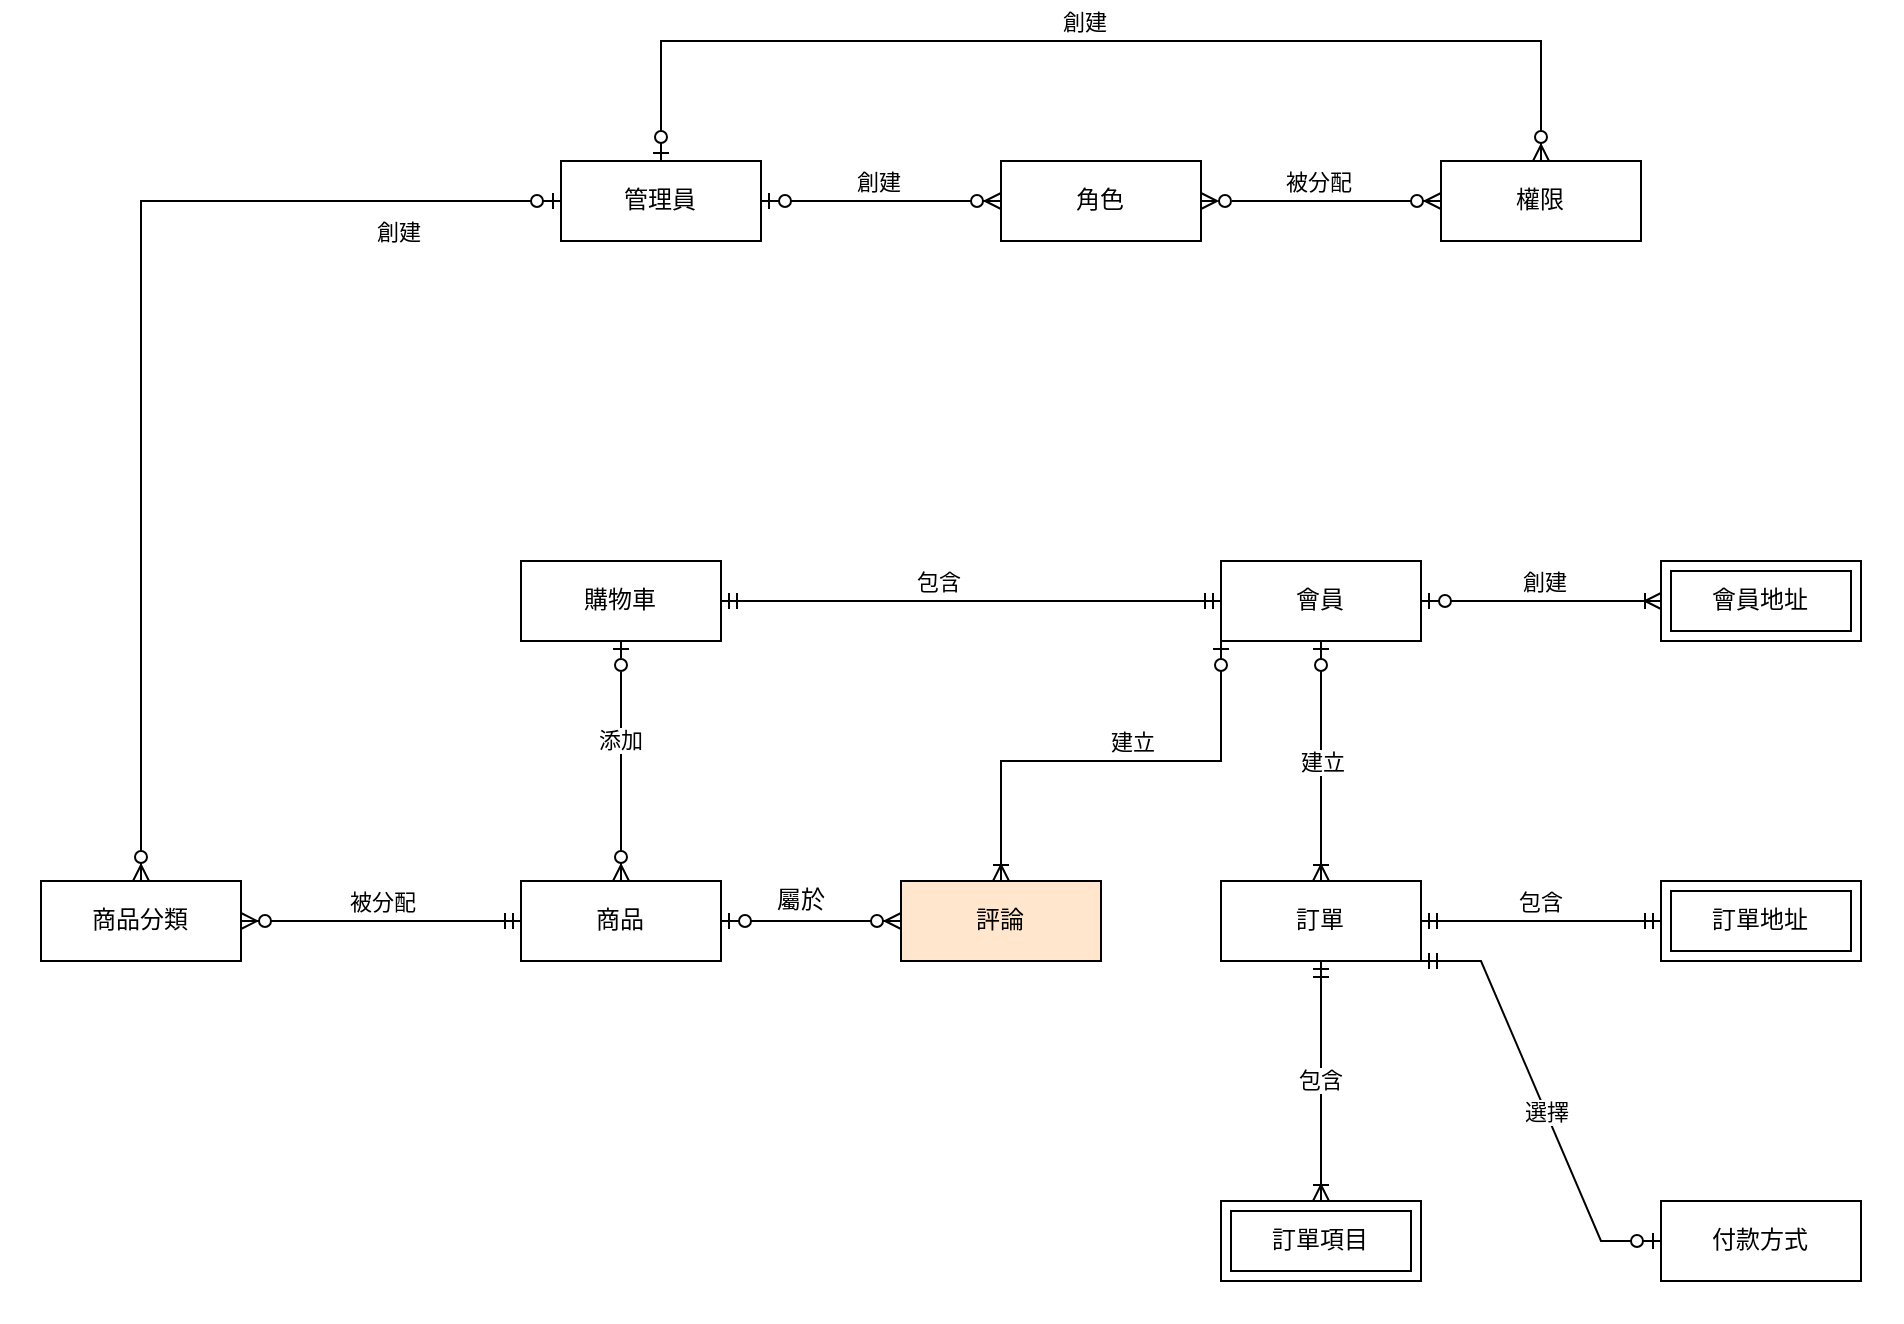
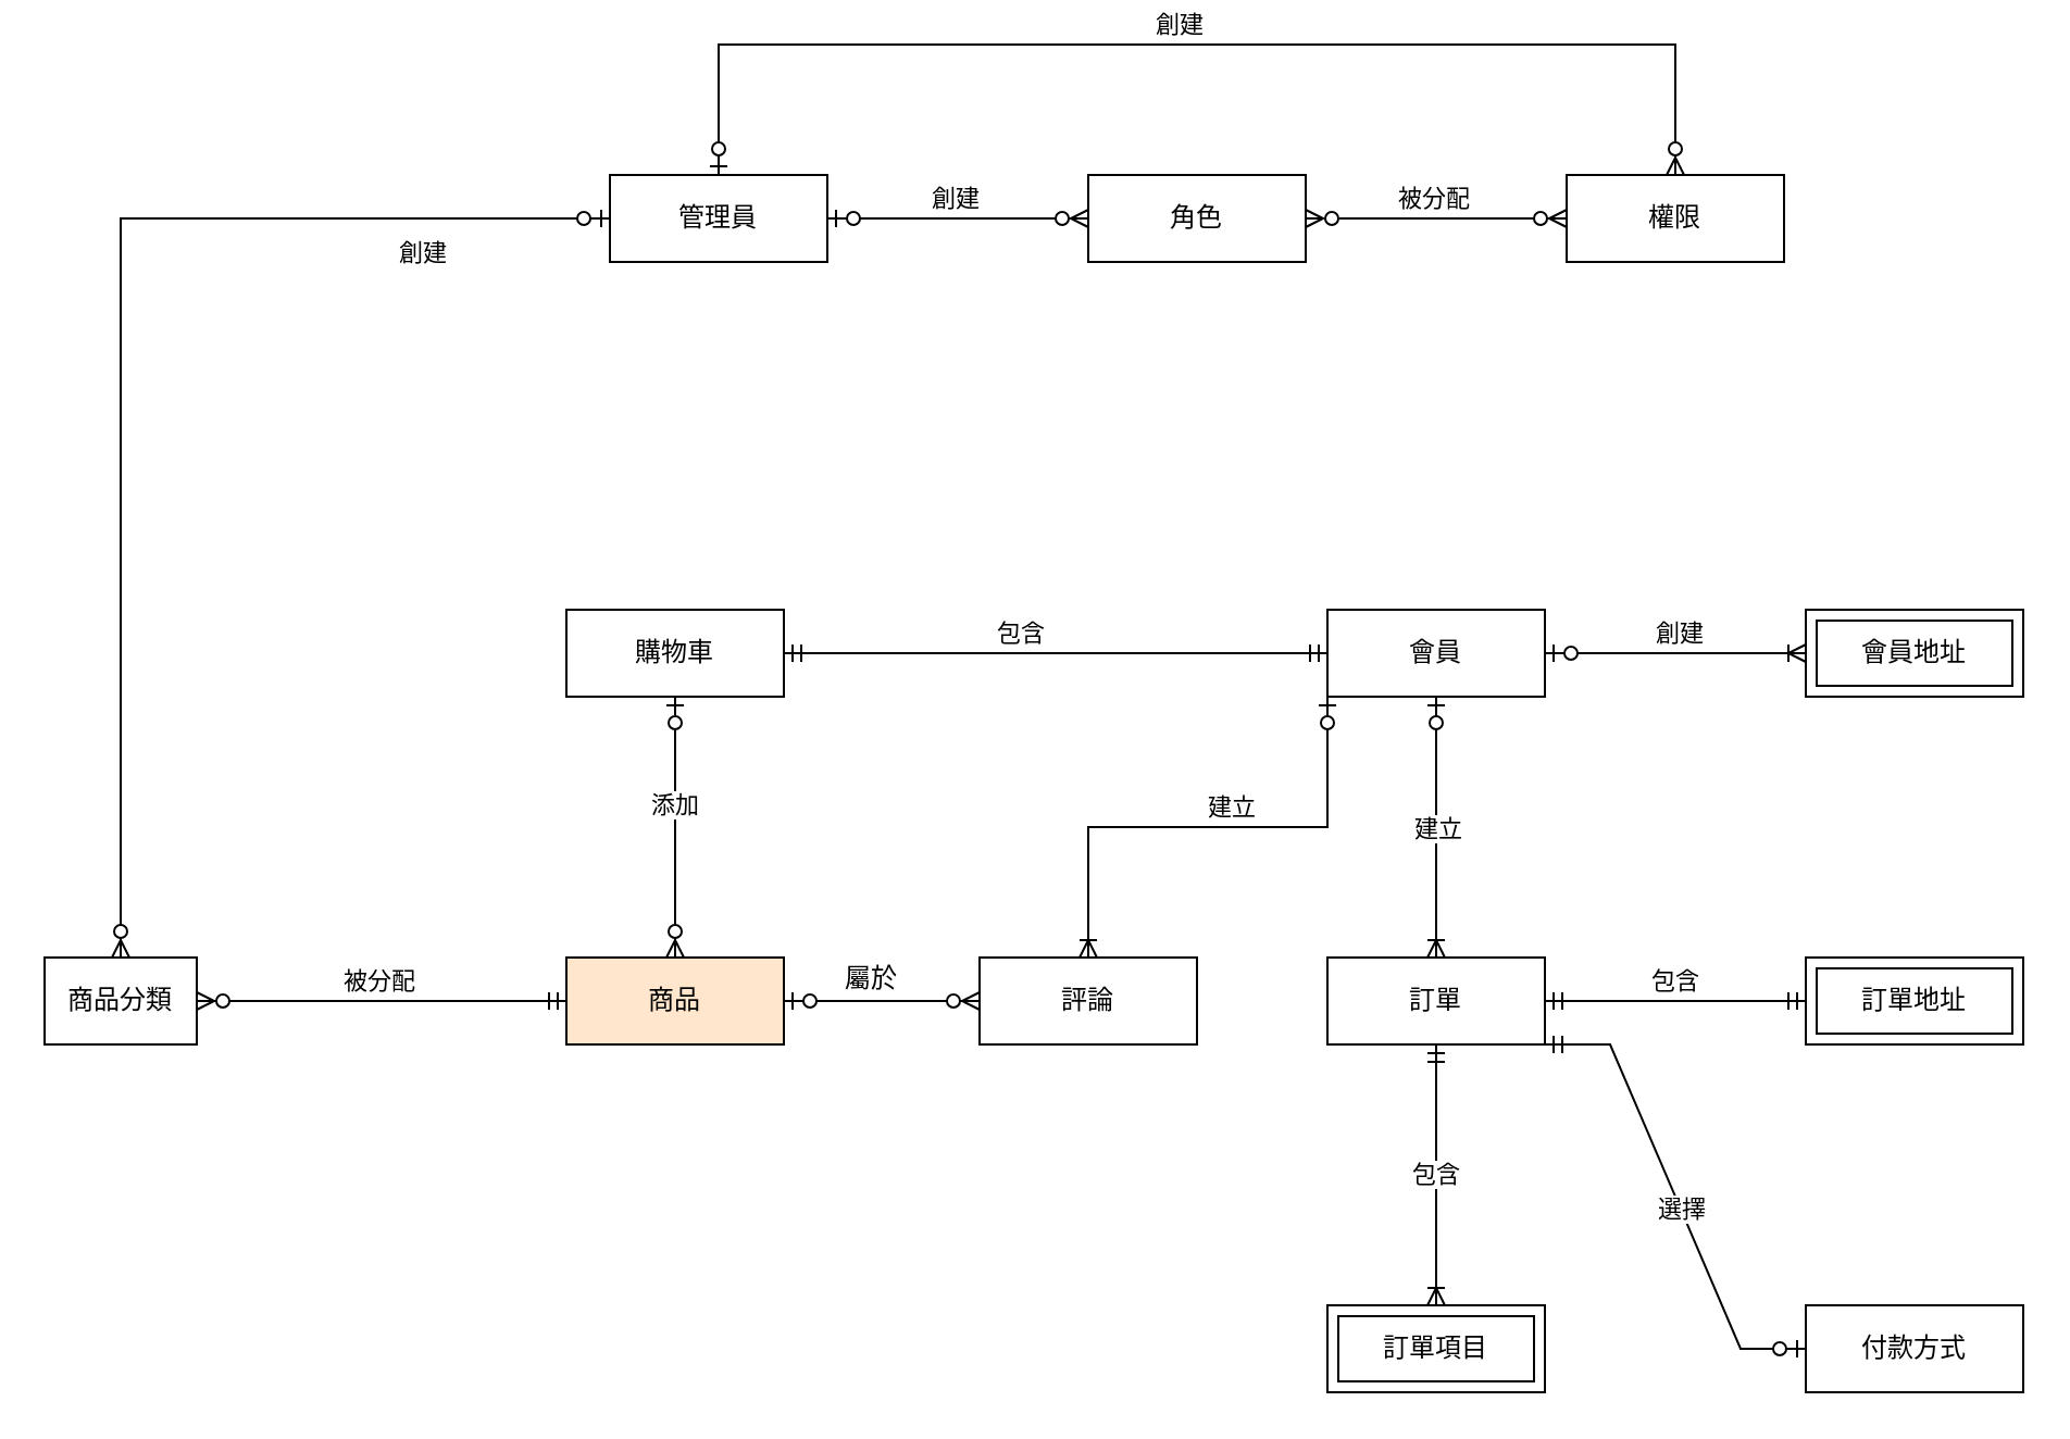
- <mxCell id="19" value="商品分類" style="whiteSpace=wrap;html=1;align=center;" vertex="1" parent="1"><mxGeometry x="20" y="440" width="100" height="40" as="geometry" /></mxCell>
+ <mxCell id="19" value="商品分類" style="whiteSpace=wrap;html=1;align=center;" vertex="1" parent="1"><mxGeometry x="20" y="440" width="70" height="40" as="geometry" /></mxCell>
- <mxCell id="12" value="商品" style="whiteSpace=wrap;html=1;align=center;" vertex="1" parent="1"><mxGeometry x="260" y="440" width="100" height="40" as="geometry" /></mxCell>
+ <mxCell id="12" value="商品" style="whiteSpace=wrap;html=1;align=center;fillColor=#ffe6cc;" vertex="1" parent="1"><mxGeometry x="260" y="440" width="100" height="40" as="geometry" /></mxCell>
- <mxCell id="38" value="評論" style="whiteSpace=wrap;html=1;align=center;fillColor=#ffe6cc;" vertex="1" parent="1"><mxGeometry x="450" y="440" width="100" height="40" as="geometry" /></mxCell>
+ <mxCell id="38" value="評論" style="whiteSpace=wrap;html=1;align=center;" vertex="1" parent="1"><mxGeometry x="450" y="440" width="100" height="40" as="geometry" /></mxCell>
